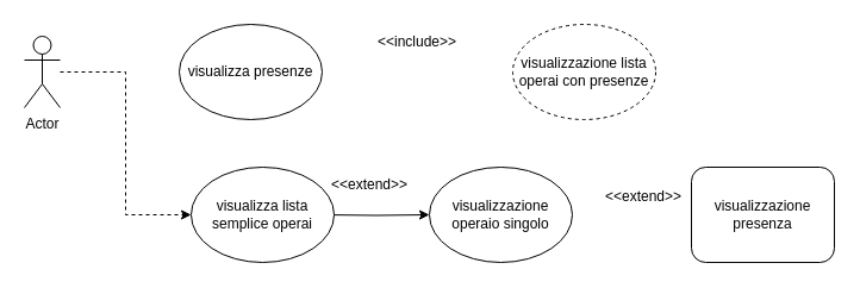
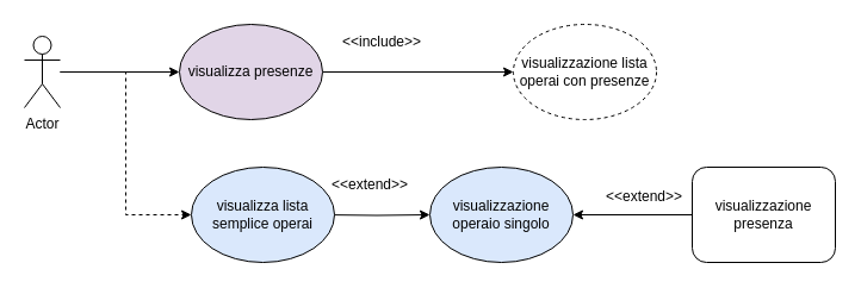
- <mxCell id="8" value="&amp;lt;&amp;lt;include&amp;gt;&amp;gt;" style="text;html=1;strokeColor=none;fillColor=none;align=center;verticalAlign=middle;whiteSpace=wrap;rounded=0;" vertex="1" parent="1"><mxGeometry x="320" y="20" width="60" height="30" as="geometry" /></mxCell>
+ <mxCell id="8" value="&amp;lt;&amp;lt;include&amp;gt;&amp;gt;" style="text;html=1;strokeColor=none;fillColor=none;align=center;verticalAlign=middle;whiteSpace=wrap;rounded=0;" vertex="1" parent="1"><mxGeometry x="290" y="20" width="60" height="30" as="geometry" /></mxCell>
+ <mxCell id="2" style="edgeStyle=orthogonalEdgeStyle;rounded=0;orthogonalLoop=1;jettySize=auto;html=1;entryX=0;entryY=0.5;entryDx=0;entryDy=0;" edge="1" parent="1" source="4" target="6"><mxGeometry relative="1" as="geometry" /></mxCell>
- <mxCell id="6" value="visualizza presenze" style="ellipse;whiteSpace=wrap;html=1;" vertex="1" parent="1"><mxGeometry x="150" y="20" width="120" height="80" as="geometry" /></mxCell>
+ <mxCell id="6" value="visualizza presenze" style="ellipse;whiteSpace=wrap;html=1;fillColor=#e1d5e7;" vertex="1" parent="1"><mxGeometry x="150" y="20" width="120" height="80" as="geometry" /></mxCell>
+ <mxCell id="5" style="edgeStyle=orthogonalEdgeStyle;rounded=0;orthogonalLoop=1;jettySize=auto;html=1;entryX=0;entryY=0.5;entryDx=0;entryDy=0;" edge="1" parent="1" source="6" target="7"><mxGeometry relative="1" as="geometry"><mxPoint x="370" y="50" as="targetPoint" /></mxGeometry></mxCell>
- <mxCell id="10" value="visualizza lista semplice operai" style="ellipse;whiteSpace=wrap;html=1;" vertex="1" parent="1"><mxGeometry x="160" y="140" width="120" height="80" as="geometry" /></mxCell>
+ <mxCell id="10" value="visualizza lista semplice operai" style="ellipse;whiteSpace=wrap;html=1;fillColor=#dae8fc;" vertex="1" parent="1"><mxGeometry x="160" y="140" width="120" height="80" as="geometry" /></mxCell>
- <mxCell id="11" value="visualizzazione operaio singolo" style="ellipse;whiteSpace=wrap;html=1;" vertex="1" parent="1"><mxGeometry x="360" y="140" width="120" height="80" as="geometry" /></mxCell>
+ <mxCell id="11" value="visualizzazione operaio singolo" style="ellipse;whiteSpace=wrap;html=1;fillColor=#dae8fc;" vertex="1" parent="1"><mxGeometry x="360" y="140" width="120" height="80" as="geometry" /></mxCell>
+ <mxCell id="12" style="edgeStyle=orthogonalEdgeStyle;rounded=0;orthogonalLoop=1;jettySize=auto;html=1;entryX=1;entryY=0.5;entryDx=0;entryDy=0;" edge="1" parent="1" source="13" target="11"><mxGeometry relative="1" as="geometry" /></mxCell>
